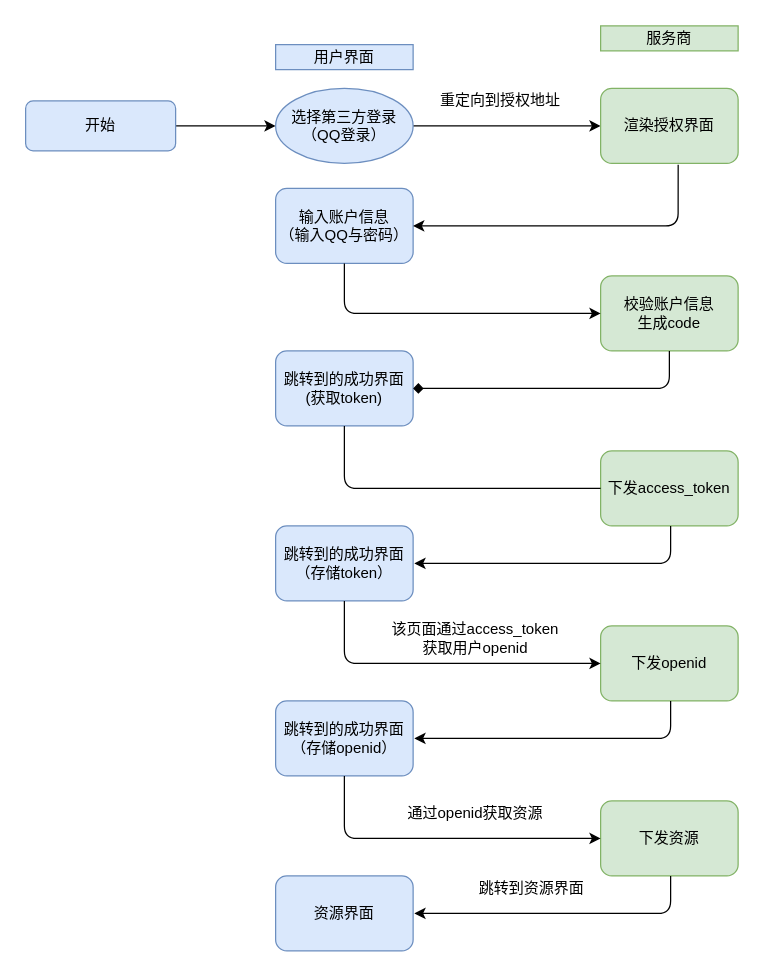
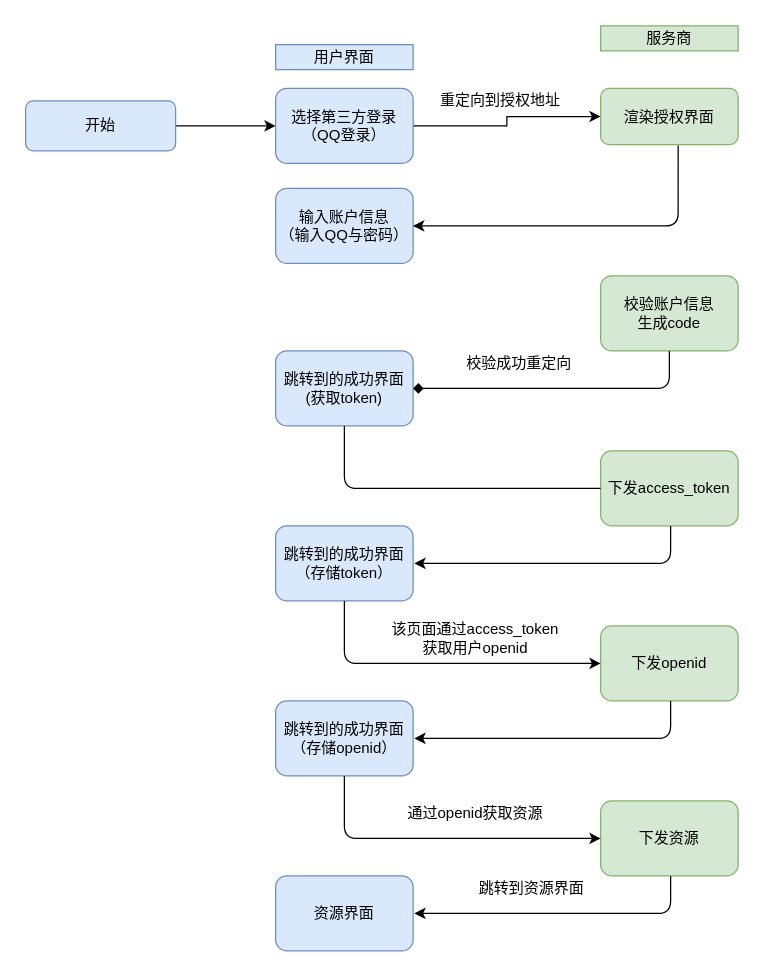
- <mxCell id="5" value="选择第三方登录&lt;br&gt;（QQ登录）" style="ellipse;whiteSpace=wrap;html=1;fillColor=#dae8fc;strokeColor=#6c8ebf;" vertex="1" parent="1"><mxGeometry x="220" y="70" width="110" height="60" as="geometry" /></mxCell>
+ <mxCell id="5" value="选择第三方登录&lt;br&gt;（QQ登录）" style="rounded=1;whiteSpace=wrap;html=1;fillColor=#dae8fc;strokeColor=#6c8ebf;" vertex="1" parent="1"><mxGeometry x="220" y="70" width="110" height="60" as="geometry" /></mxCell>
- <mxCell id="9" value="渲染授权界面" style="rounded=1;whiteSpace=wrap;html=1;fillColor=#d5e8d4;strokeColor=#82b366;" vertex="1" parent="1"><mxGeometry x="480" y="70" width="110" height="60" as="geometry" /></mxCell>
+ <mxCell id="9" value="渲染授权界面" style="rounded=1;whiteSpace=wrap;html=1;fillColor=#d5e8d4;strokeColor=#82b366;" vertex="1" parent="1"><mxGeometry x="480" y="70" width="110" height="45" as="geometry" /></mxCell>
- <mxCell id="13" value="" style="endArrow=classic;html=1;exitX=0.5;exitY=1;exitDx=0;exitDy=0;entryX=0;entryY=0.5;entryDx=0;entryDy=0;" edge="1" parent="1" source="6" target="12"><mxGeometry width="50" height="50" relative="1" as="geometry"><mxPoint x="310" y="350" as="sourcePoint" /><mxPoint x="360" y="300" as="targetPoint" /><Array as="points"><mxPoint x="275" y="250" /></Array></mxGeometry></mxCell>
+ <mxCell id="16" value="校验成功重定向" style="text;html=1;strokeColor=none;fillColor=none;align=center;verticalAlign=middle;whiteSpace=wrap;rounded=0;" vertex="1" parent="1"><mxGeometry x="350" y="280" width="130" height="20" as="geometry" /></mxCell>
